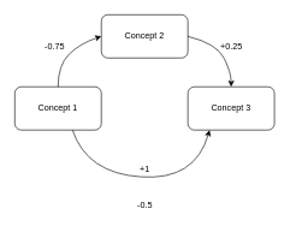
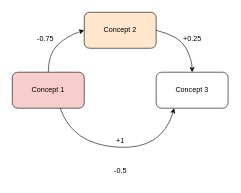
- <mxCell id="3" value="Concept 2" style="rounded=1;whiteSpace=wrap;html=1;" vertex="1" parent="1"><mxGeometry x="140" y="20" width="120" height="60" as="geometry" /></mxCell>
+ <mxCell id="3" value="Concept 2" style="rounded=1;whiteSpace=wrap;html=1;fillColor=#ffe6cc;" vertex="1" parent="1"><mxGeometry x="140" y="20" width="120" height="60" as="geometry" /></mxCell>
- <mxCell id="2" value="Concept 1" style="rounded=1;whiteSpace=wrap;html=1;" vertex="1" parent="1"><mxGeometry x="20" y="120" width="120" height="60" as="geometry" /></mxCell>
+ <mxCell id="2" value="Concept 1" style="rounded=1;whiteSpace=wrap;html=1;fillColor=#f8cecc;" vertex="1" parent="1"><mxGeometry x="20" y="120" width="120" height="60" as="geometry" /></mxCell>
